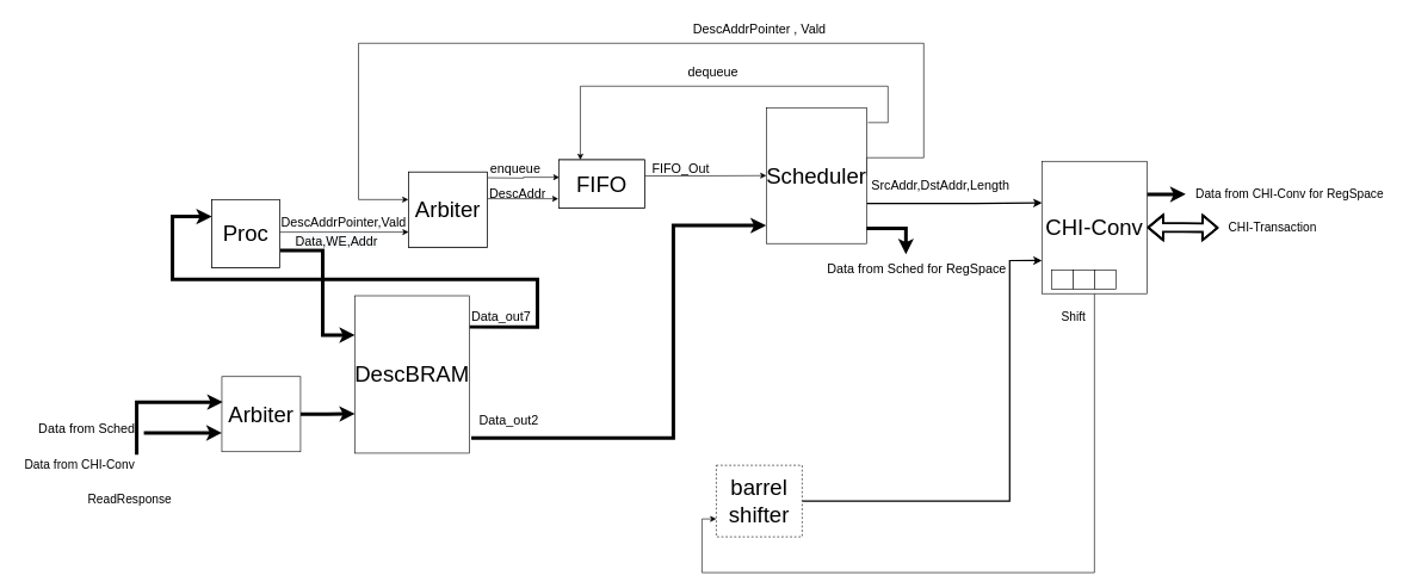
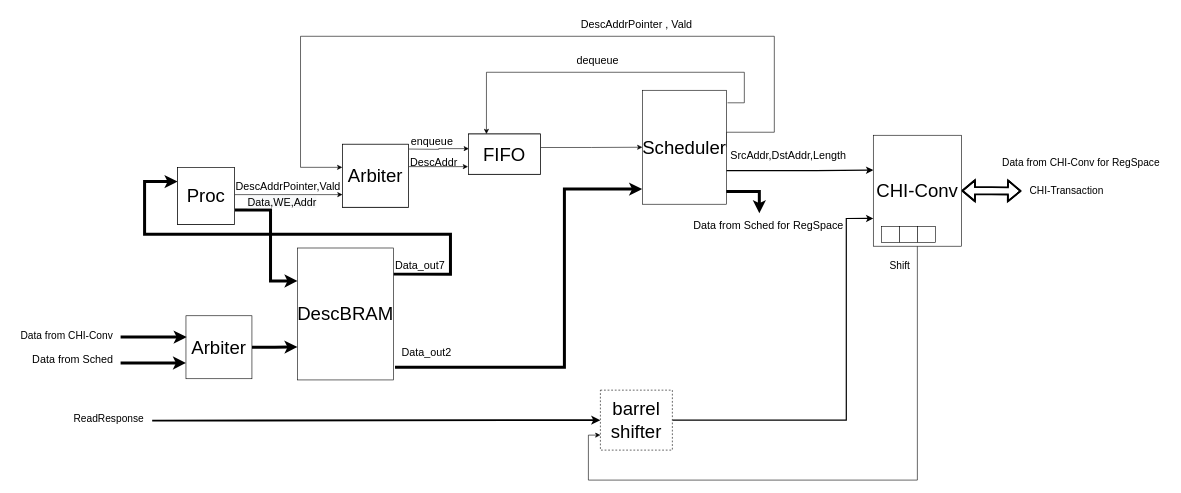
- <mxCell id="18" value="FIFO_Out" style="text;html=1;align=center;verticalAlign=middle;resizable=0;points=[];autosize=1;strokeColor=none;fillColor=none;fontSize=18;" parent="1" vertex="1"><mxGeometry x="900" y="215" width="100" height="40" as="geometry" /></mxCell>
- <mxCell id="38" style="edgeStyle=orthogonalEdgeStyle;rounded=0;orthogonalLoop=1;jettySize=auto;html=1;exitX=1;exitY=0.25;exitDx=0;exitDy=0;fontSize=17;strokeWidth=5;" parent="1" source="41" target="50" edge="1"><mxGeometry relative="1" as="geometry" /></mxCell>
- <mxCell id="48" value="&lt;font style=&quot;font-size: 17px;&quot;&gt;Data from CHI-Conv&lt;/font&gt;" style="text;html=1;align=center;verticalAlign=middle;resizable=0;points=[];autosize=1;strokeColor=none;fillColor=none;fontSize=16;" parent="1" vertex="1"><mxGeometry x="20" y="635" width="180" height="30" as="geometry" /></mxCell>
+ <mxCell id="48" value="&lt;font style=&quot;font-size: 17px;&quot;&gt;Data from CHI-Conv&lt;/font&gt;" style="text;html=1;align=center;verticalAlign=middle;resizable=0;points=[];autosize=1;strokeColor=none;fillColor=none;fontSize=16;" parent="1" vertex="1"><mxGeometry x="20" y="545" width="180" height="30" as="geometry" /></mxCell>
+ <mxCell id="43" style="edgeStyle=orthogonalEdgeStyle;rounded=0;orthogonalLoop=1;jettySize=auto;html=1;exitX=1.019;exitY=0.592;exitDx=0;exitDy=0;fontSize=17;strokeWidth=3;entryX=0;entryY=0.5;entryDx=0;entryDy=0;exitPerimeter=0;" parent="1" source="54" target="44" edge="1"><mxGeometry relative="1" as="geometry"><mxPoint x="520" y="710" as="sourcePoint" /><Array as="points"><mxPoint x="253" y="700" /></Array></mxGeometry></mxCell>
